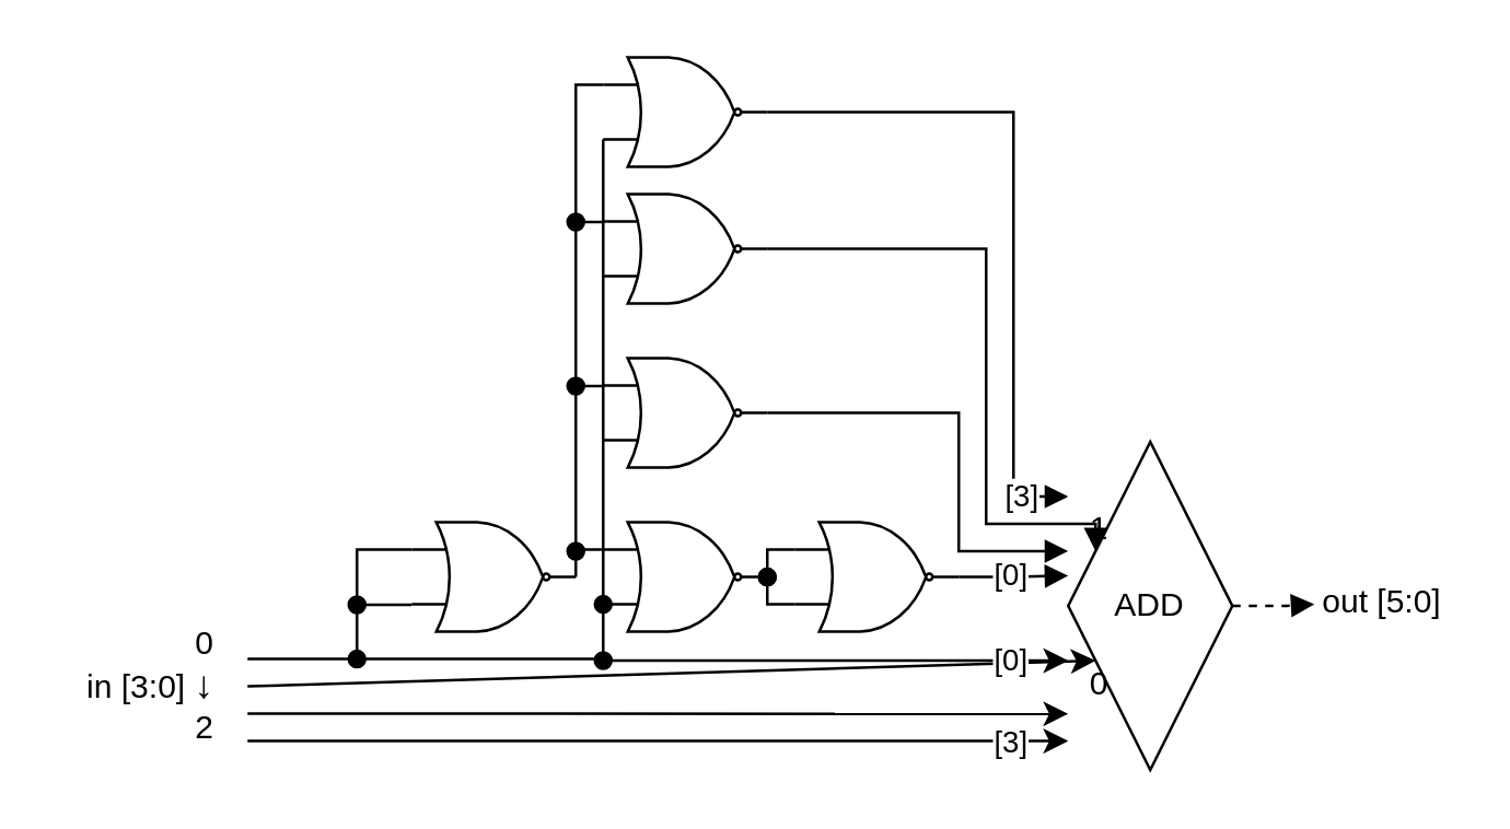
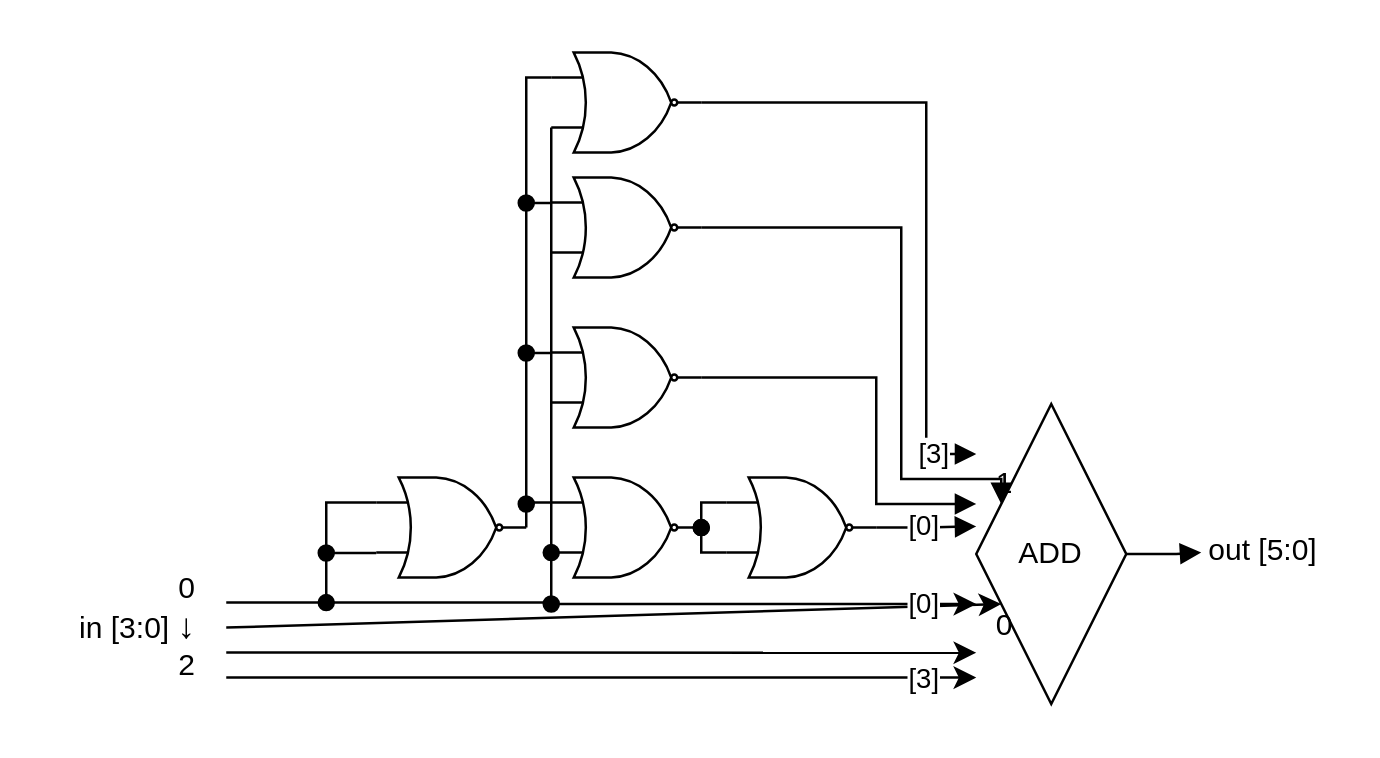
- <mxCell id="8" style="edgeStyle=orthogonalEdgeStyle;rounded=0;orthogonalLoop=1;jettySize=auto;html=1;exitX=1;exitY=0.5;exitDx=0;exitDy=0;labelBackgroundColor=none;startArrow=none;startFill=0;endArrow=block;endFill=1;dashed=1;" edge="1" parent="1" source="9" target="36"><mxGeometry relative="1" as="geometry"><mxPoint x="470" y="221.143" as="targetPoint" /></mxGeometry></mxCell>
+ <mxCell id="8" style="edgeStyle=orthogonalEdgeStyle;rounded=0;orthogonalLoop=1;jettySize=auto;html=1;exitX=1;exitY=0.5;exitDx=0;exitDy=0;labelBackgroundColor=none;startArrow=none;startFill=0;endArrow=block;endFill=1;" edge="1" parent="1" source="9" target="36"><mxGeometry relative="1" as="geometry"><mxPoint x="470" y="221.143" as="targetPoint" /></mxGeometry></mxCell>
